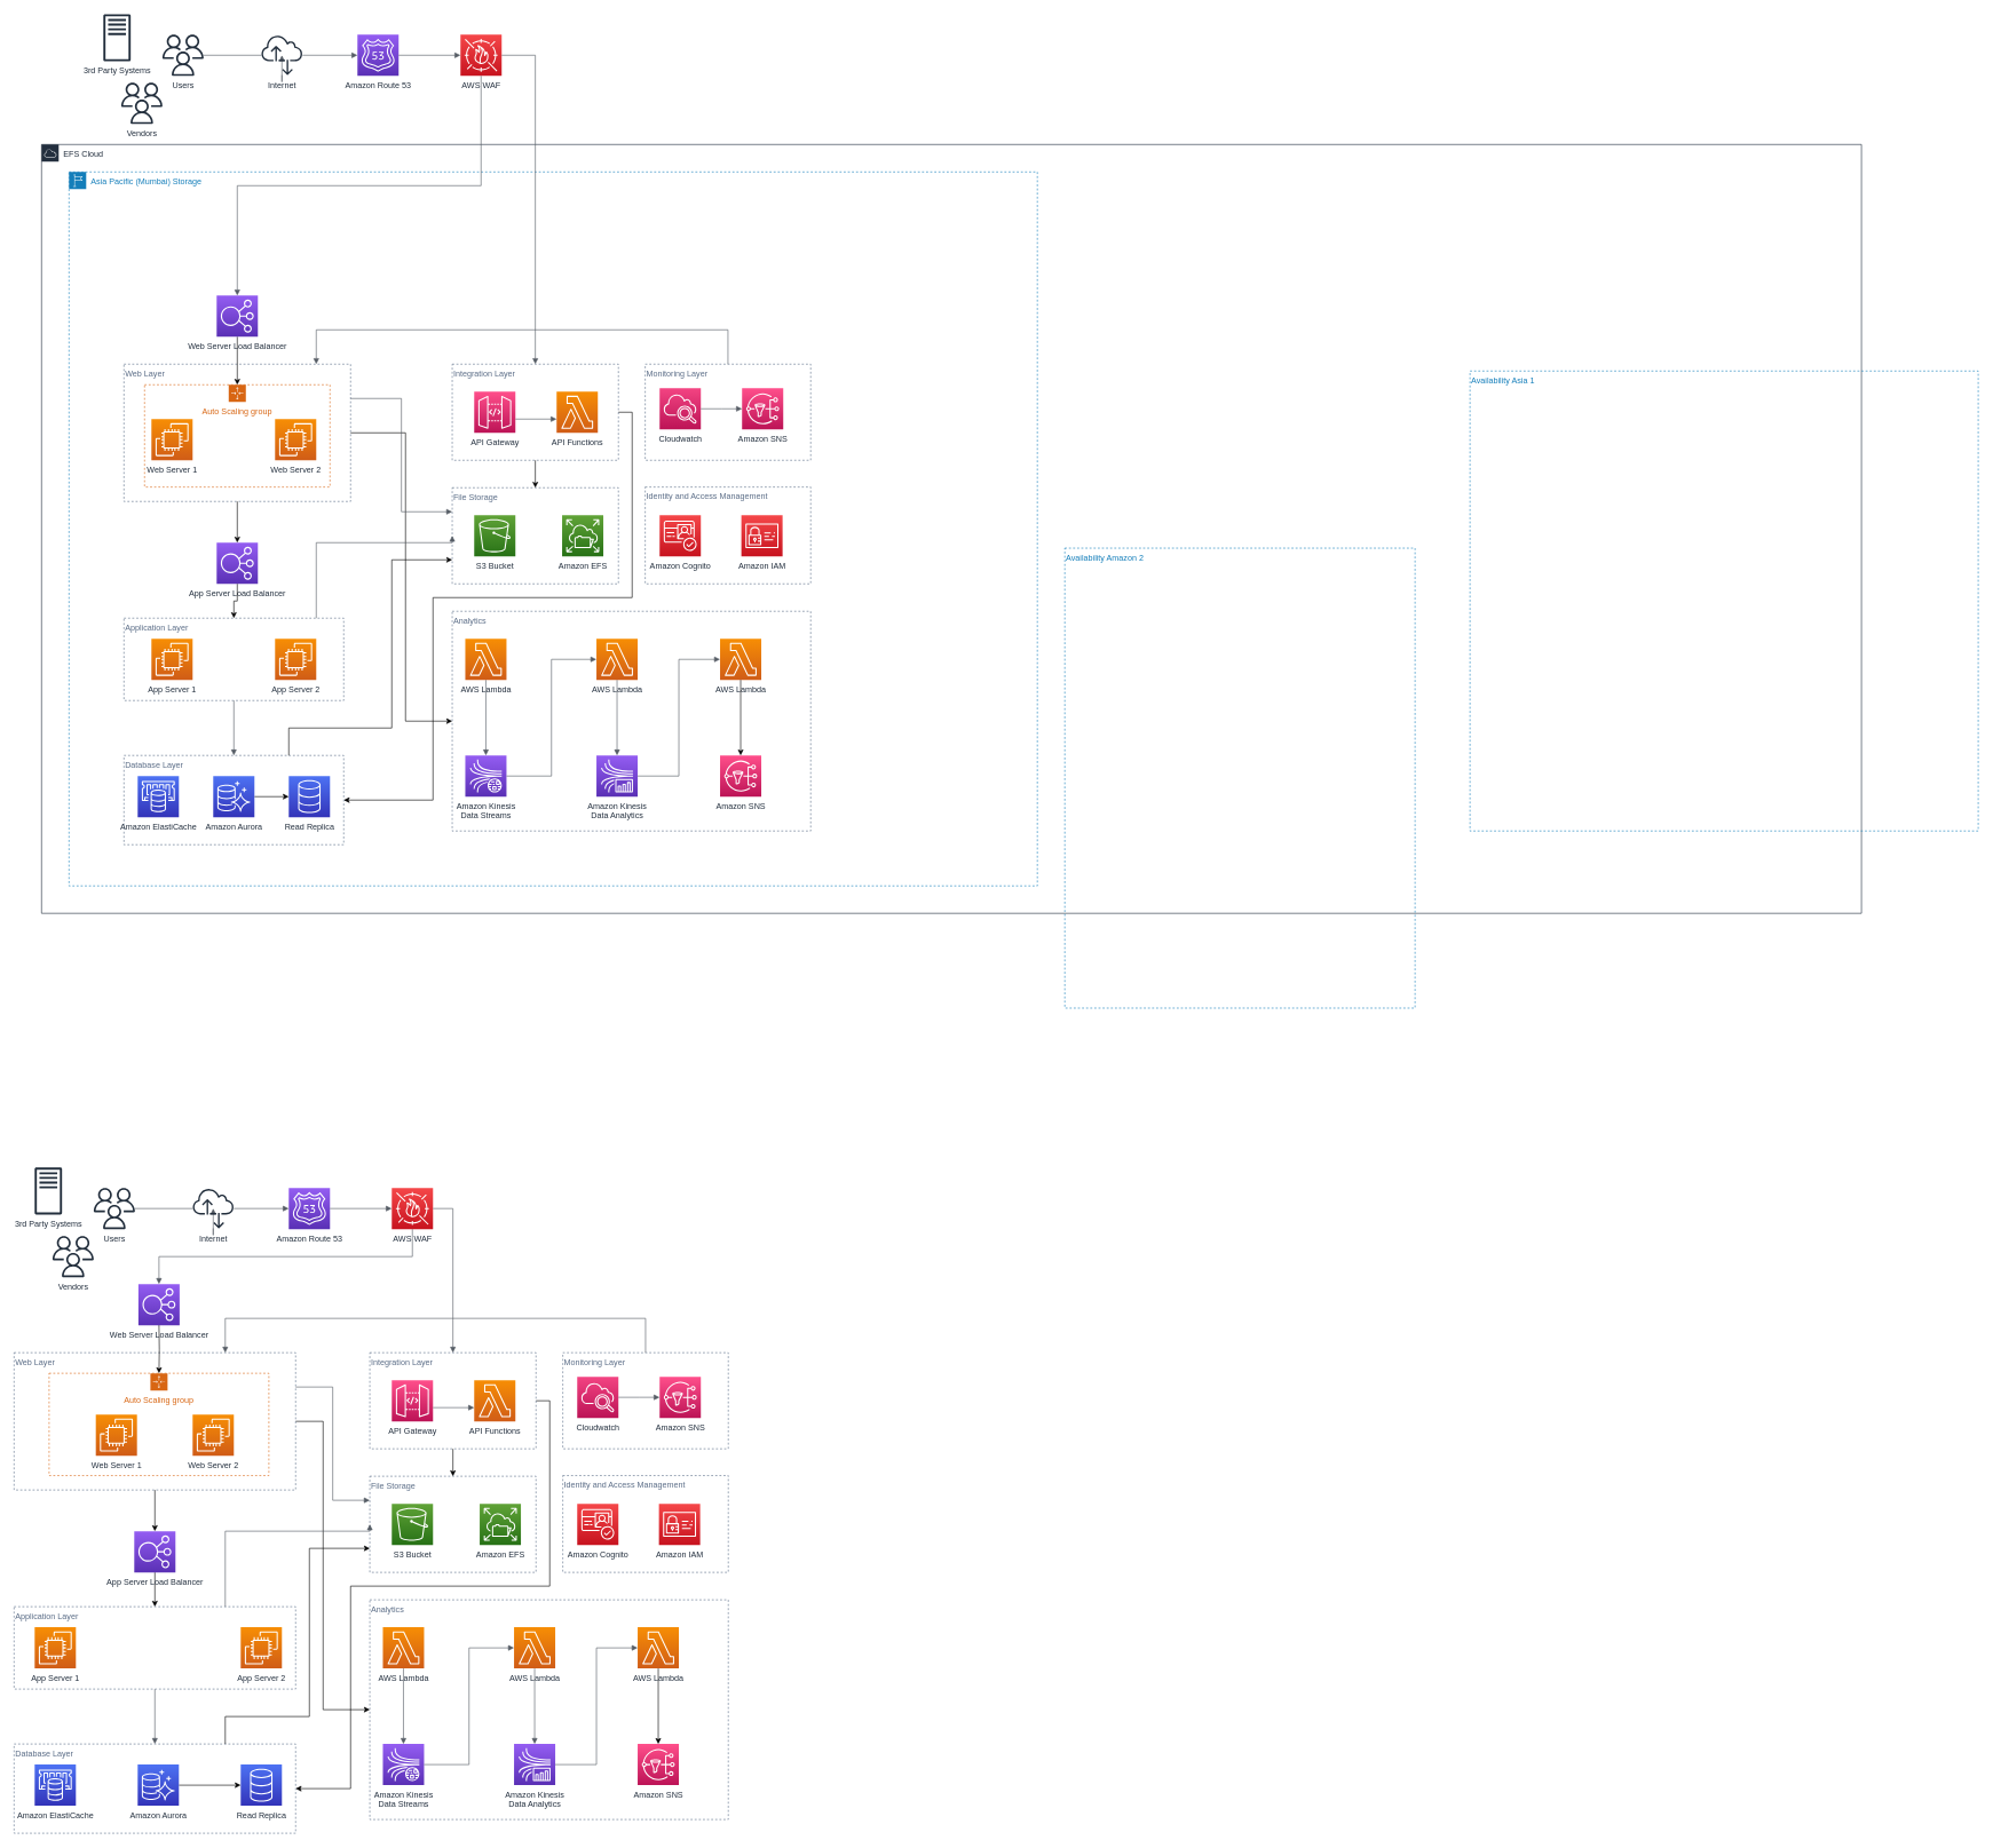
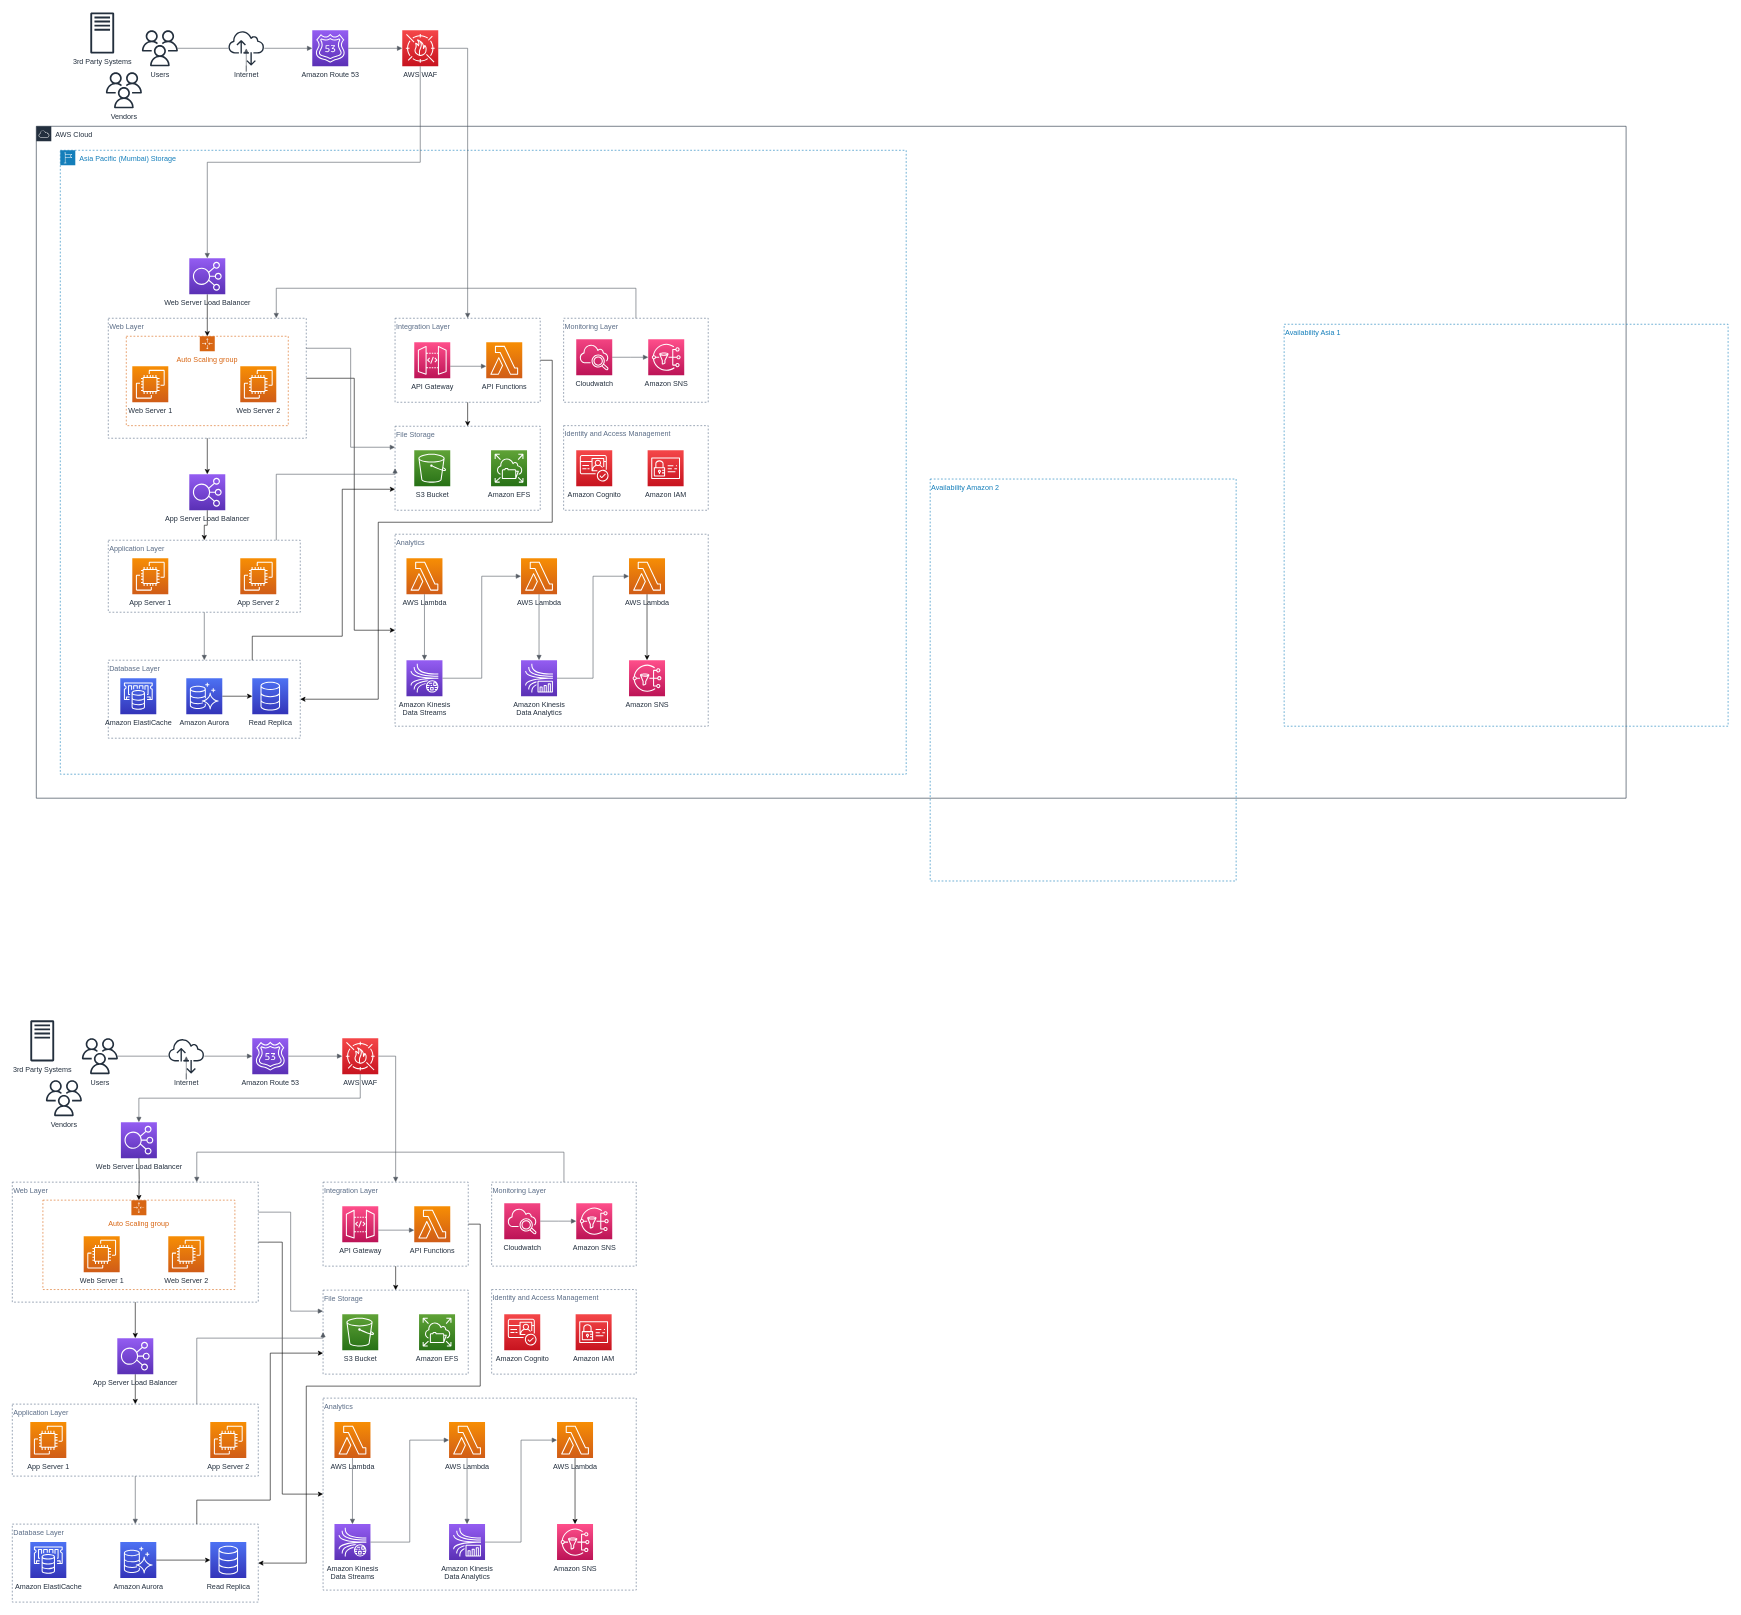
- <mxCell id="9" value="EFS Cloud" style="points=[[0,0],[0.25,0],[0.5,0],[0.75,0],[1,0],[1,0.25],[1,0.5],[1,0.75],[1,1],[0.75,1],[0.5,1],[0.25,1],[0,1],[0,0.75],[0,0.5],[0,0.25]];outlineConnect=0;gradientColor=none;html=1;whiteSpace=wrap;fontSize=12;fontStyle=0;container=1;pointerEvents=0;collapsible=0;recursiveResize=0;shape=mxgraph.aws4.group;grIcon=mxgraph.aws4.group_aws_cloud;strokeColor=#232F3E;fillColor=none;verticalAlign=top;align=left;spacingLeft=30;fontColor=#232F3E;dashed=0;" vertex="1" parent="1"><mxGeometry x="60" y="210" width="2650" height="1120" as="geometry" /></mxCell>
+ <mxCell id="9" value="AWS Cloud" style="points=[[0,0],[0.25,0],[0.5,0],[0.75,0],[1,0],[1,0.25],[1,0.5],[1,0.75],[1,1],[0.75,1],[0.5,1],[0.25,1],[0,1],[0,0.75],[0,0.5],[0,0.25]];outlineConnect=0;gradientColor=none;html=1;whiteSpace=wrap;fontSize=12;fontStyle=0;container=1;pointerEvents=0;collapsible=0;recursiveResize=0;shape=mxgraph.aws4.group;grIcon=mxgraph.aws4.group_aws_cloud;strokeColor=#232F3E;fillColor=none;verticalAlign=top;align=left;spacingLeft=30;fontColor=#232F3E;dashed=0;" vertex="1" parent="1"><mxGeometry x="60" y="210" width="2650" height="1120" as="geometry" /></mxCell>
